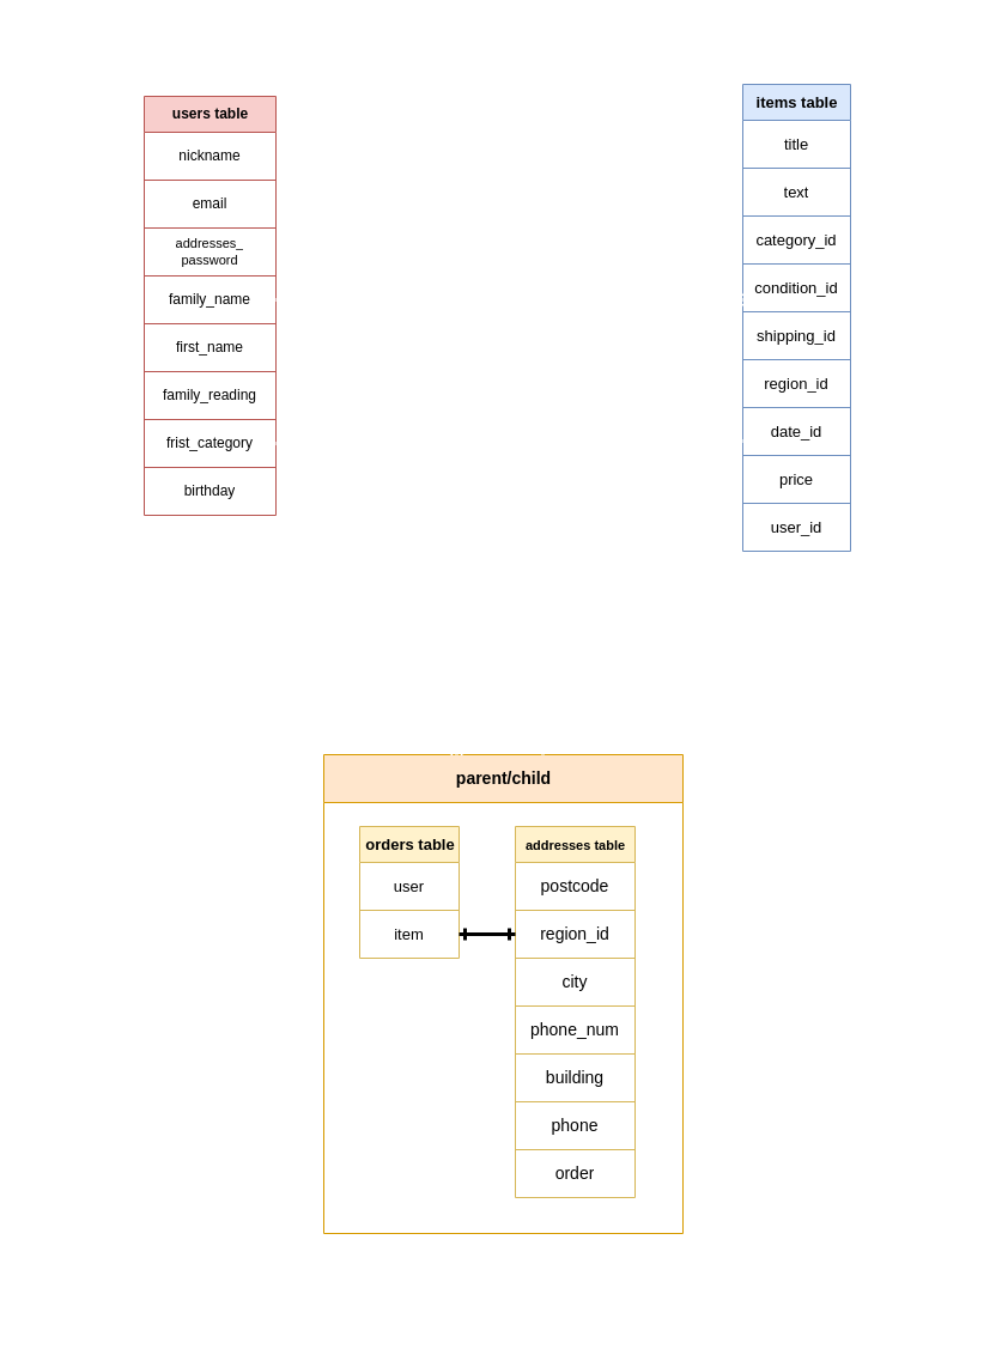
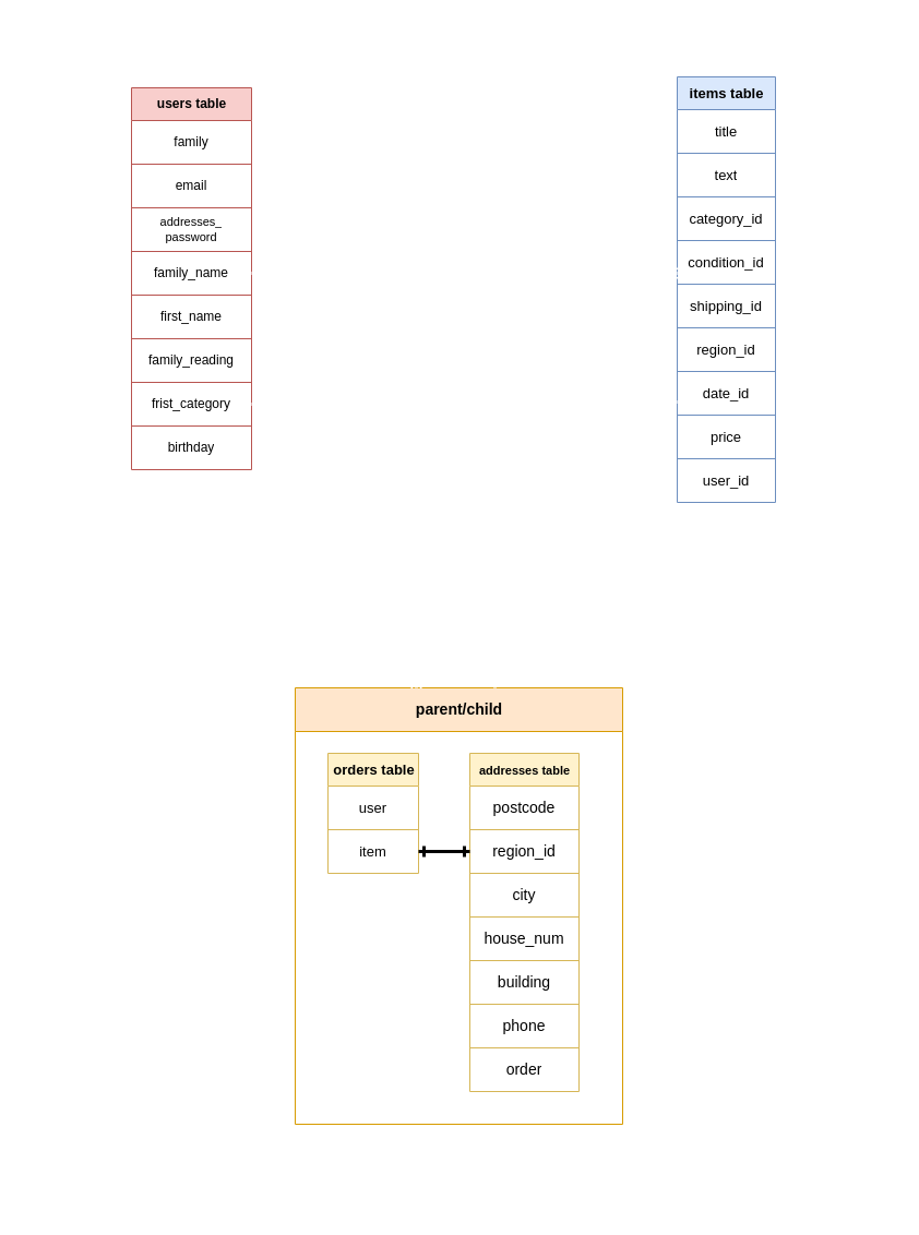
- <mxCell id="4" value="nickname" style="shape=partialRectangle;html=1;whiteSpace=wrap;connectable=0;fillColor=none;top=0;left=0;bottom=0;right=0;overflow=hidden;" parent="3" vertex="1"><mxGeometry width="110" height="40" as="geometry"><mxRectangle width="110" height="40" as="alternateBounds" /></mxGeometry></mxCell>
+ <mxCell id="4" value="family" style="shape=partialRectangle;html=1;whiteSpace=wrap;connectable=0;fillColor=none;top=0;left=0;bottom=0;right=0;overflow=hidden;" parent="3" vertex="1"><mxGeometry width="110" height="40" as="geometry"><mxRectangle width="110" height="40" as="alternateBounds" /></mxGeometry></mxCell>
- <mxCell id="52" value="phone_num" style="shape=partialRectangle;html=1;whiteSpace=wrap;connectable=0;fillColor=none;top=0;left=0;bottom=0;right=0;overflow=hidden;labelBackgroundColor=none;fillStyle=solid;strokeColor=#F0F0F0;fontSize=14;" parent="51" vertex="1"><mxGeometry width="100" height="40" as="geometry"><mxRectangle width="100" height="40" as="alternateBounds" /></mxGeometry></mxCell>
+ <mxCell id="52" value="house_num" style="shape=partialRectangle;html=1;whiteSpace=wrap;connectable=0;fillColor=none;top=0;left=0;bottom=0;right=0;overflow=hidden;labelBackgroundColor=none;fillStyle=solid;strokeColor=#F0F0F0;fontSize=14;" parent="51" vertex="1"><mxGeometry width="100" height="40" as="geometry"><mxRectangle width="100" height="40" as="alternateBounds" /></mxGeometry></mxCell>
